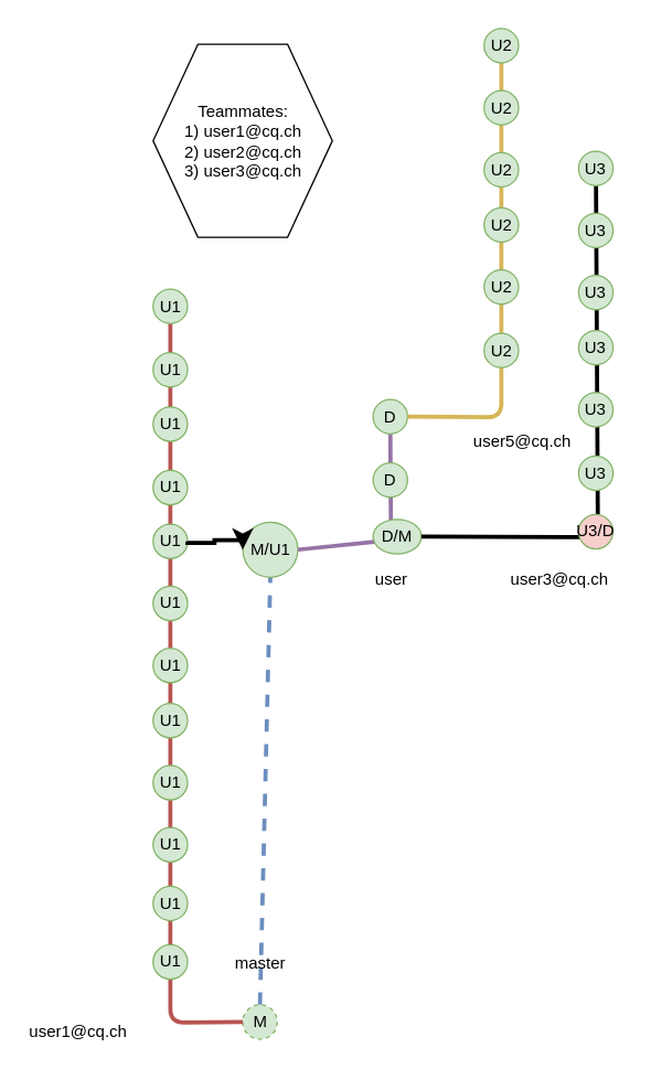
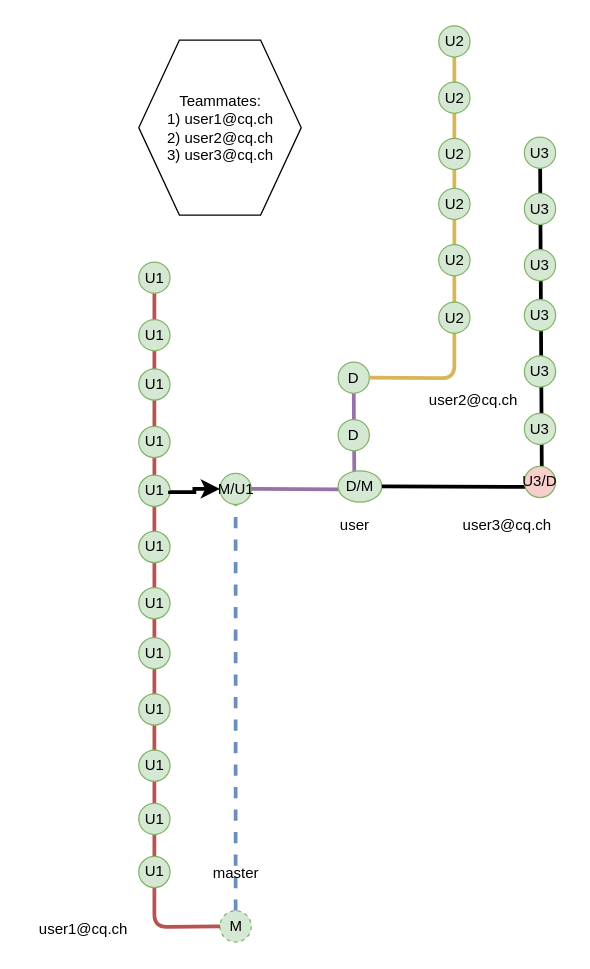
- <mxCell id="23" value="user5@cq.ch" style="text;html=1;resizable=0;points=[];autosize=1;align=center;verticalAlign=top;spacingTop=-4;" vertex="1" parent="1"><mxGeometry x="333" y="309.5" width="90" height="20" as="geometry" /></mxCell>
+ <mxCell id="23" value="user2@cq.ch" style="text;html=1;resizable=0;points=[];autosize=1;align=center;verticalAlign=top;spacingTop=-4;" vertex="1" parent="1"><mxGeometry x="333" y="309.5" width="90" height="20" as="geometry" /></mxCell>
- <mxCell id="5" value="M/U1" style="ellipse;whiteSpace=wrap;html=1;aspect=fixed;fillColor=#d5e8d4;strokeColor=#82b366;align=center;" vertex="1" parent="1"><mxGeometry x="175.5" y="378" width="40" height="40" as="geometry" /></mxCell>
+ <mxCell id="5" value="M/U1" style="ellipse;whiteSpace=wrap;html=1;aspect=fixed;fillColor=#d5e8d4;strokeColor=#82b366;align=center;" vertex="1" parent="1"><mxGeometry x="175.5" y="378" width="25" height="25" as="geometry" /></mxCell>
- <mxCell id="10" value="user1@cq.ch" style="text;html=1;resizable=0;points=[];autosize=1;align=center;verticalAlign=top;spacingTop=-4;" vertex="1" parent="1"><mxGeometry x="10.5" y="738" width="90" height="20" as="geometry" /></mxCell>
+ <mxCell id="10" value="user1@cq.ch" style="text;html=1;resizable=0;points=[];autosize=1;align=center;verticalAlign=top;spacingTop=-4;" vertex="1" parent="1"><mxGeometry x="20.5" y="733" width="90" height="20" as="geometry" /></mxCell>
